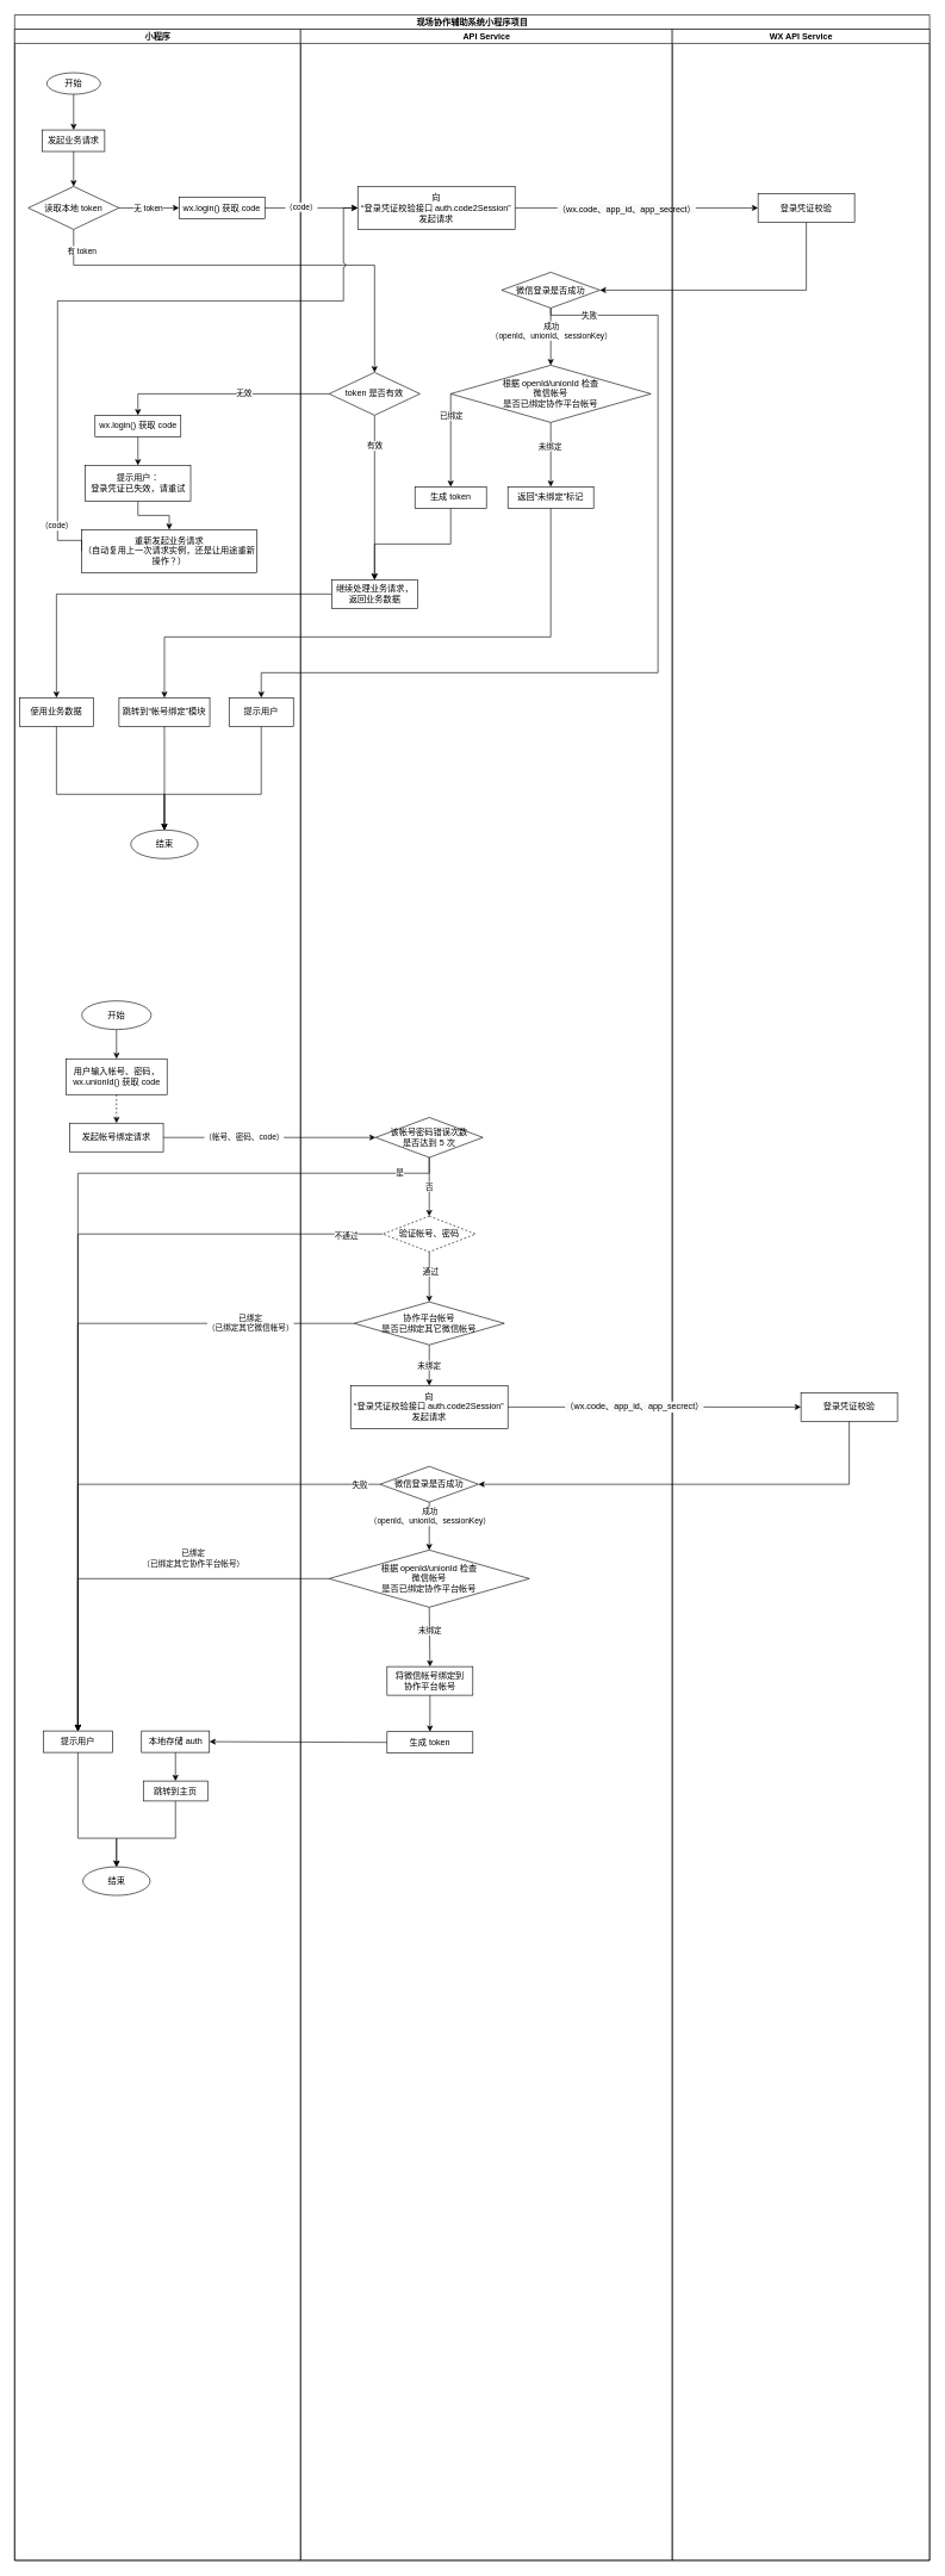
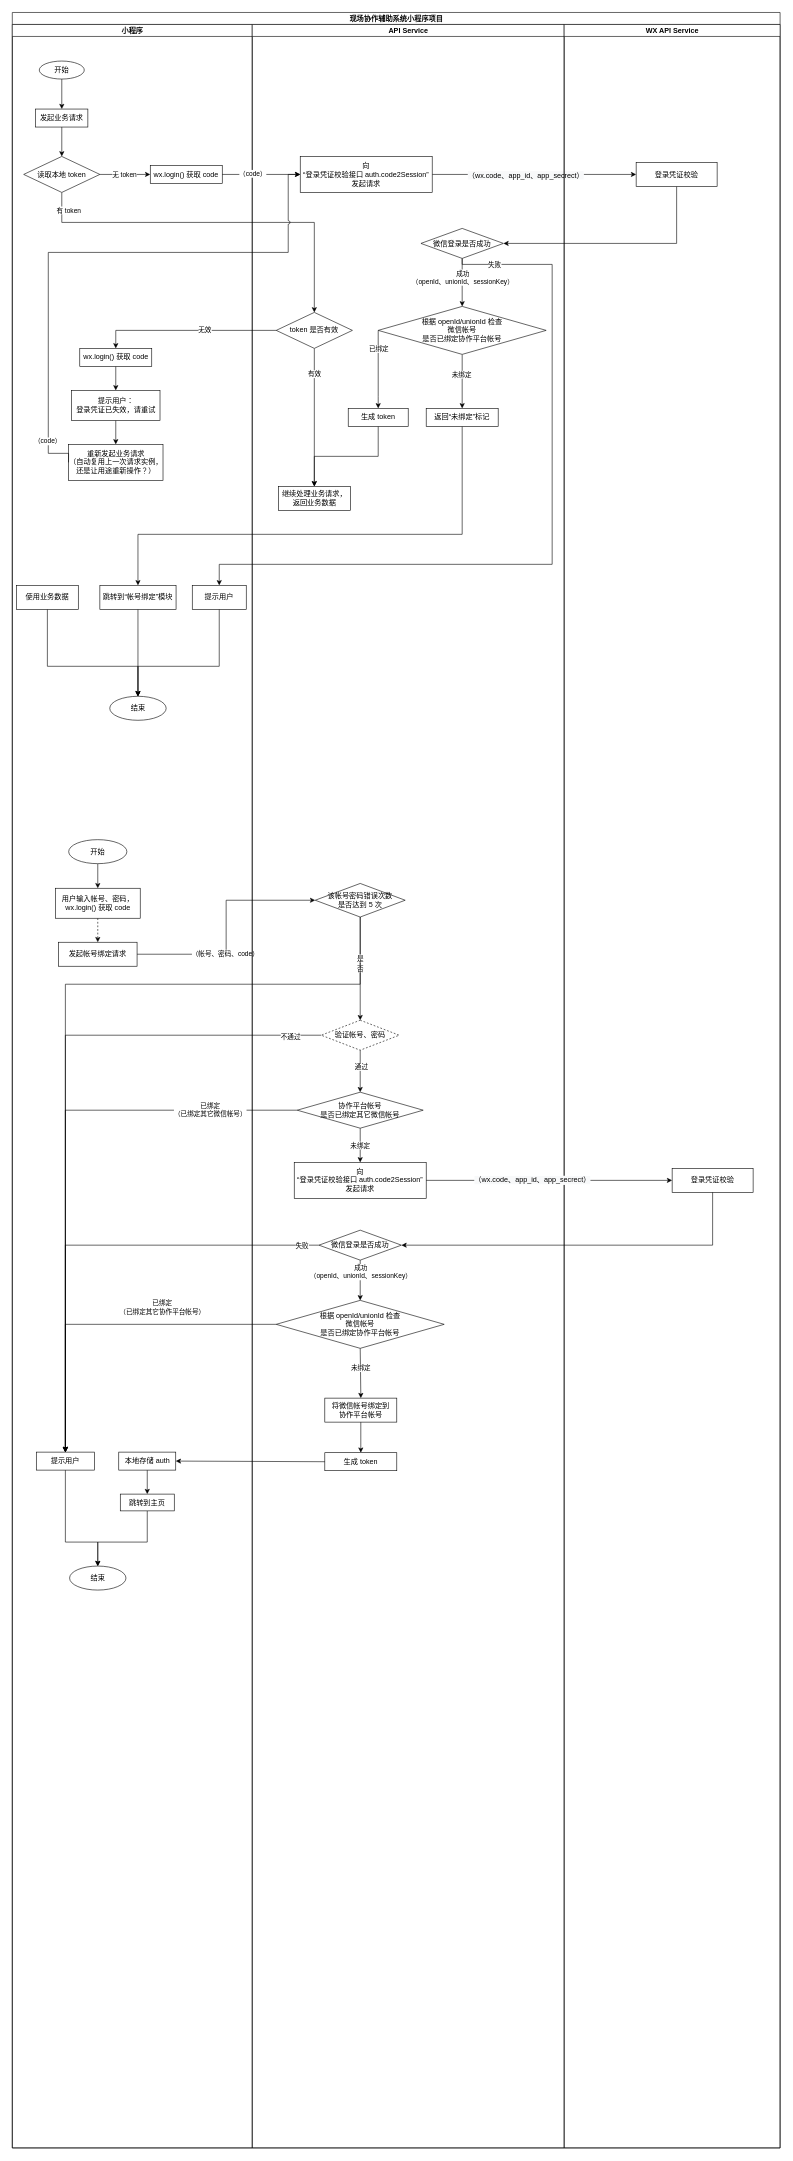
- <mxCell id="42" value="重新发起业务请求&lt;br&gt;（自动复用上一次请求实例，还是让用途重新操作？）" style="rounded=0;whiteSpace=wrap;html=1;" vertex="1" parent="12"><mxGeometry x="93.75" y="700" width="245" height="60" as="geometry" /></mxCell>
+ <mxCell id="42" value="重新发起业务请求&lt;br&gt;（自动复用上一次请求实例，还是让用途重新操作？）" style="rounded=0;whiteSpace=wrap;html=1;" vertex="1" parent="12"><mxGeometry x="93.75" y="700" width="157.5" height="60" as="geometry" /></mxCell>
- <mxCell id="9" style="edgeStyle=orthogonalEdgeStyle;rounded=0;orthogonalLoop=1;jettySize=auto;html=1;exitX=0;exitY=0.5;exitDx=0;exitDy=0;entryX=0.5;entryY=0;entryDx=0;entryDy=0;" parent="2" source="58" target="17" edge="1"><mxGeometry relative="1" as="geometry" /></mxCell>
- <mxCell id="27" value="用户输入帐号、密码，&lt;br&gt;wx.unionId() 获取 code" style="rounded=0;whiteSpace=wrap;html=1;" parent="12" vertex="1"><mxGeometry x="71.75" y="1440" width="141.5" height="50" as="geometry" /></mxCell>
+ <mxCell id="27" value="用户输入帐号、密码，&lt;br&gt;wx.login() 获取 code" style="rounded=0;whiteSpace=wrap;html=1;" parent="12" vertex="1"><mxGeometry x="71.75" y="1440" width="141.5" height="50" as="geometry" /></mxCell>
- <mxCell id="69" value="该帐号密码错误次数&lt;br&gt;是否达到 5 次" style="rhombus;whiteSpace=wrap;html=1;" vertex="1" parent="45"><mxGeometry x="105" y="1522" width="150" height="56" as="geometry" /></mxCell>
+ <mxCell id="69" value="该帐号密码错误次数&lt;br&gt;是否达到 5 次" style="rhombus;whiteSpace=wrap;html=1;" vertex="1" parent="45"><mxGeometry x="105" y="1432" width="150" height="56" as="geometry" /></mxCell>
